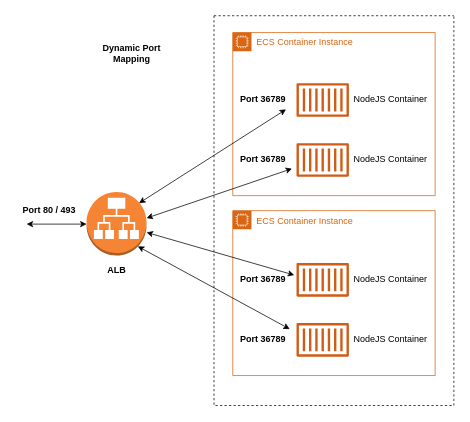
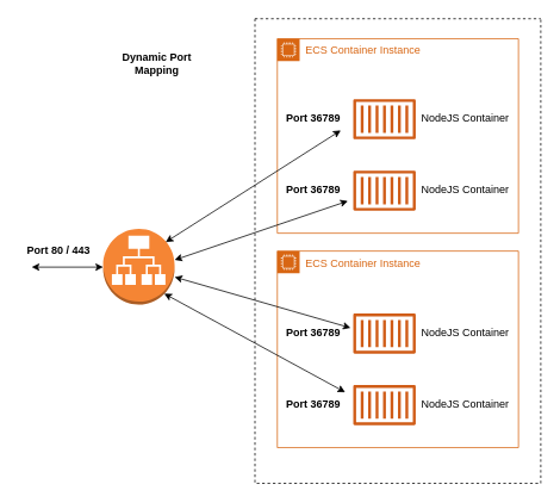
- <mxCell id="20" value="&lt;b&gt;Port 80 / 493&lt;/b&gt;" style="text;html=1;align=center;verticalAlign=middle;resizable=0;points=[];autosize=1;strokeColor=none;" vertex="1" parent="1"><mxGeometry x="20" y="270" width="90" height="20" as="geometry" /></mxCell>
+ <mxCell id="20" value="&lt;b&gt;Port 80 / 443&lt;/b&gt;" style="text;html=1;align=center;verticalAlign=middle;resizable=0;points=[];autosize=1;strokeColor=none;" vertex="1" parent="1"><mxGeometry x="20" y="270" width="90" height="20" as="geometry" /></mxCell>
- <mxCell id="18" value="&lt;b&gt;ALB&lt;/b&gt;" style="text;html=1;align=center;verticalAlign=middle;resizable=0;points=[];autosize=1;strokeColor=none;" vertex="1" parent="1"><mxGeometry x="135" y="350" width="40" height="20" as="geometry" /></mxCell>
